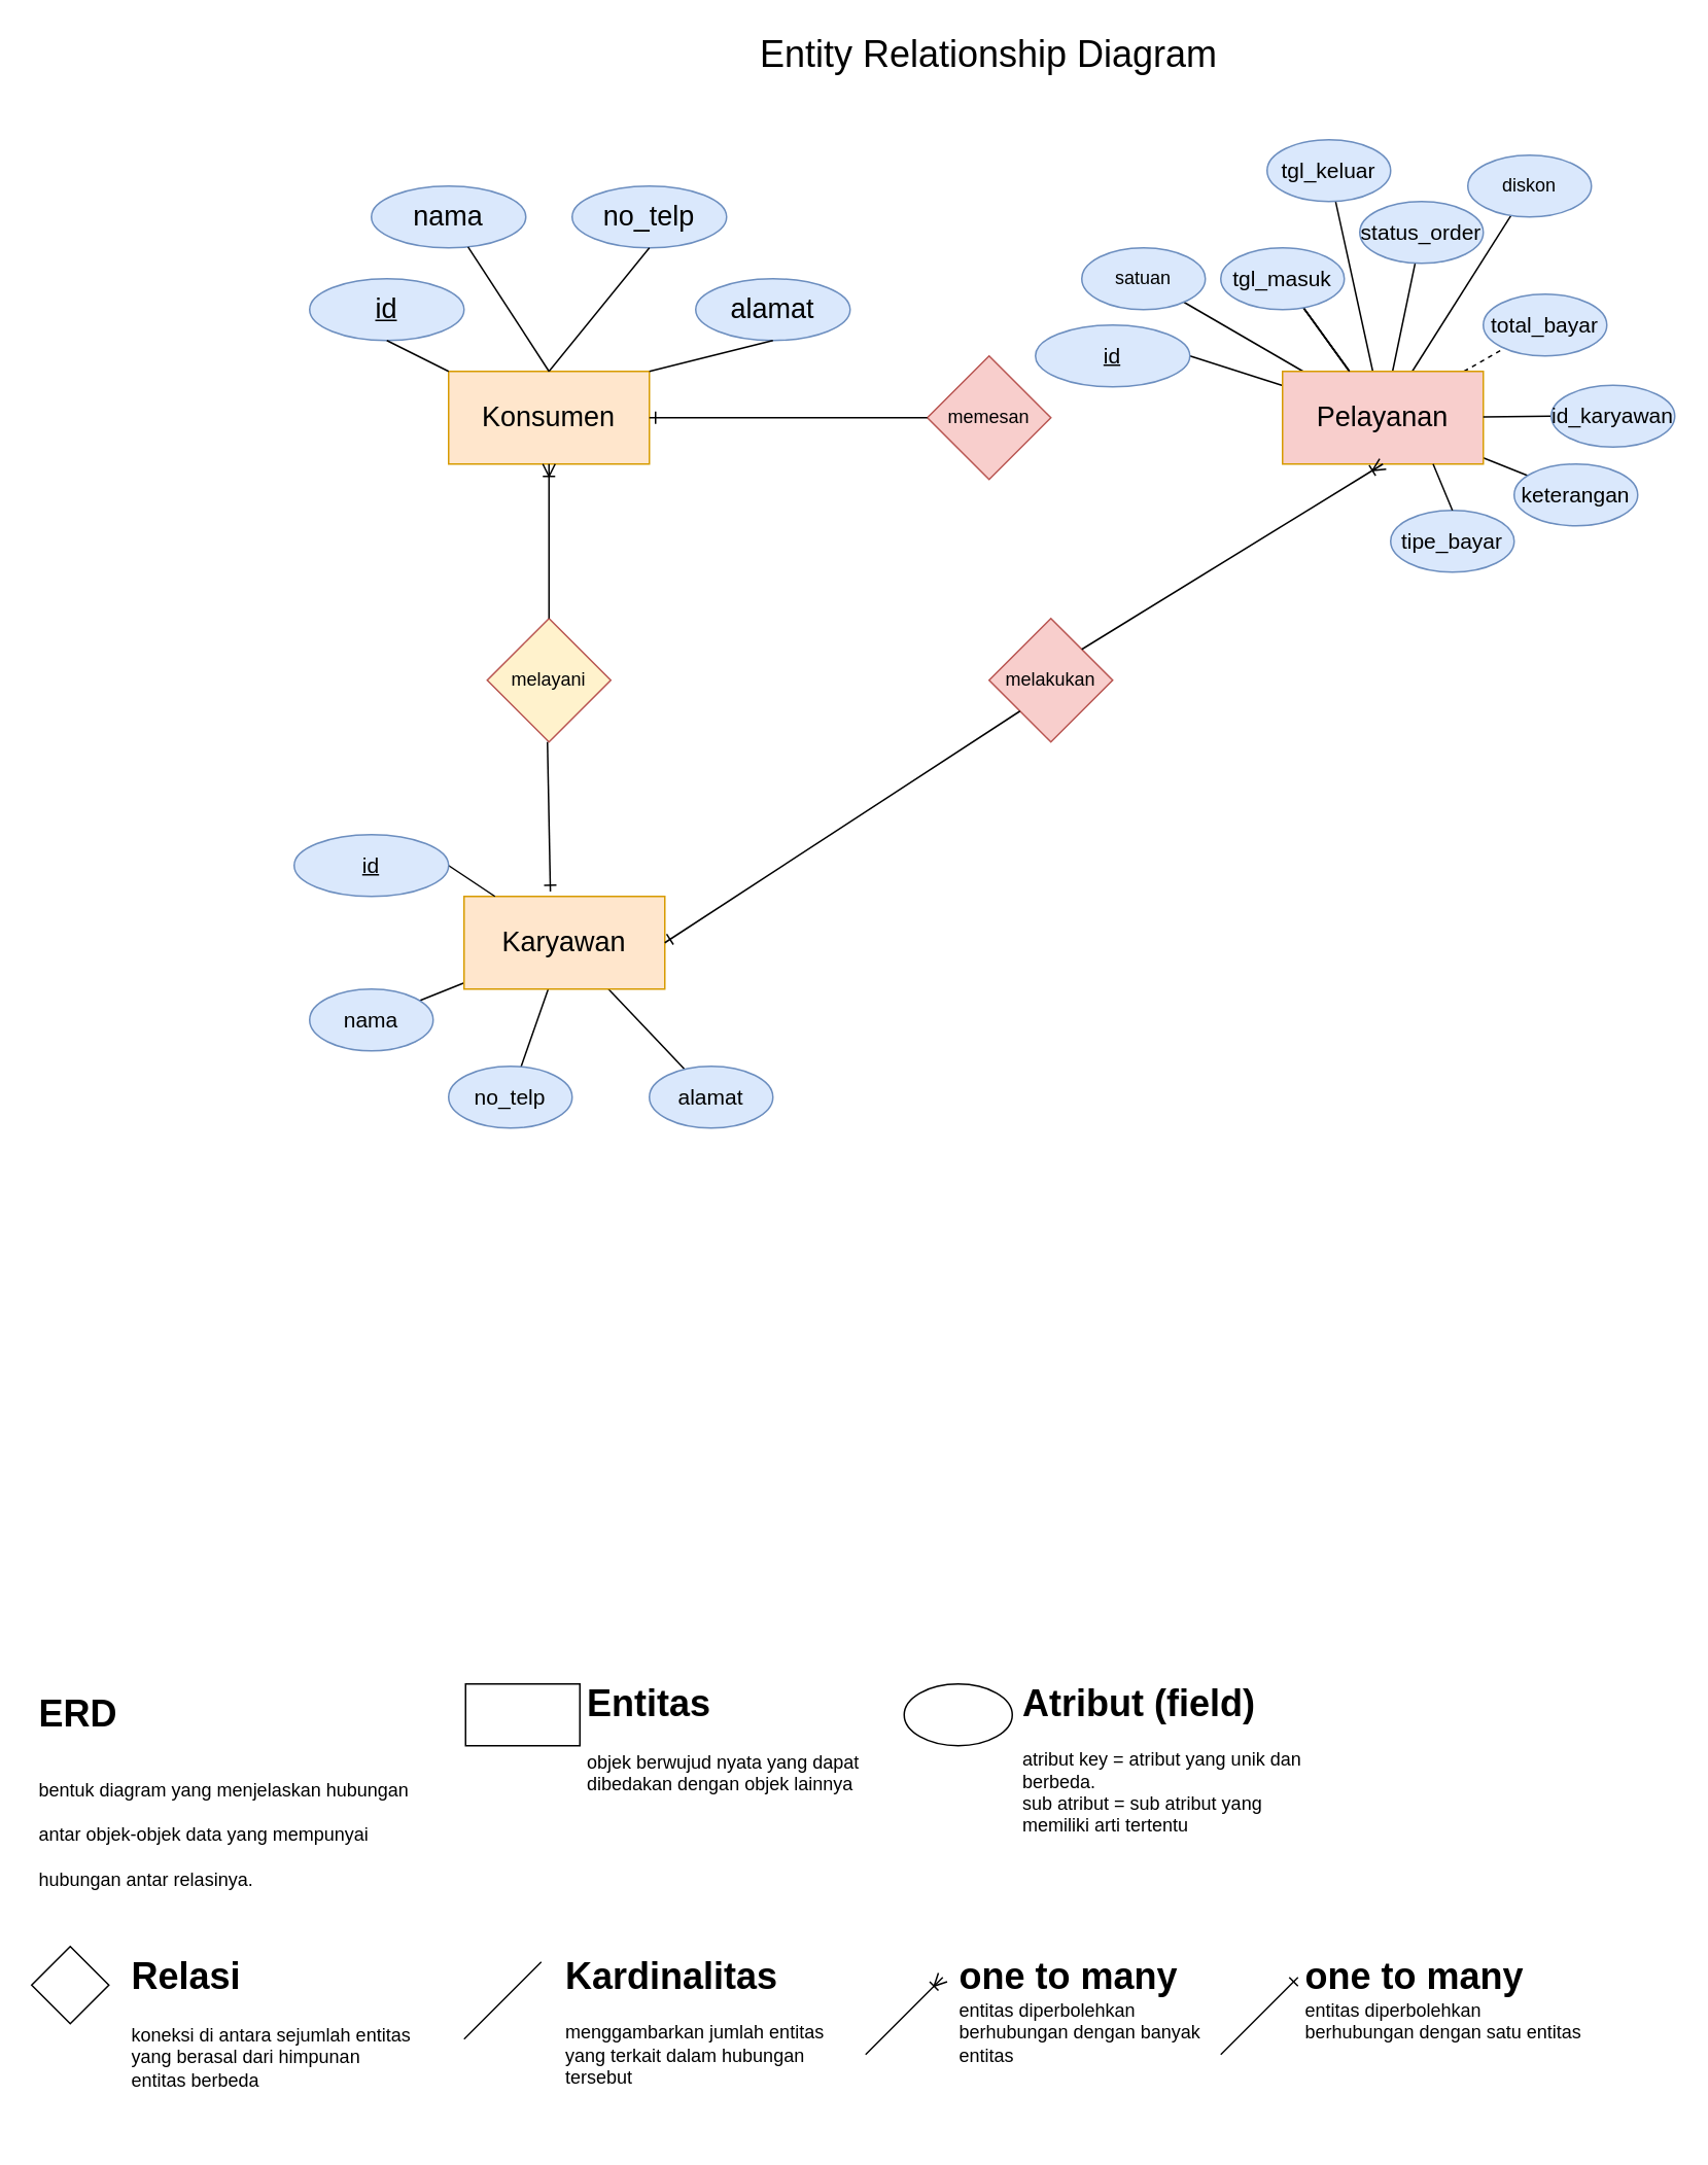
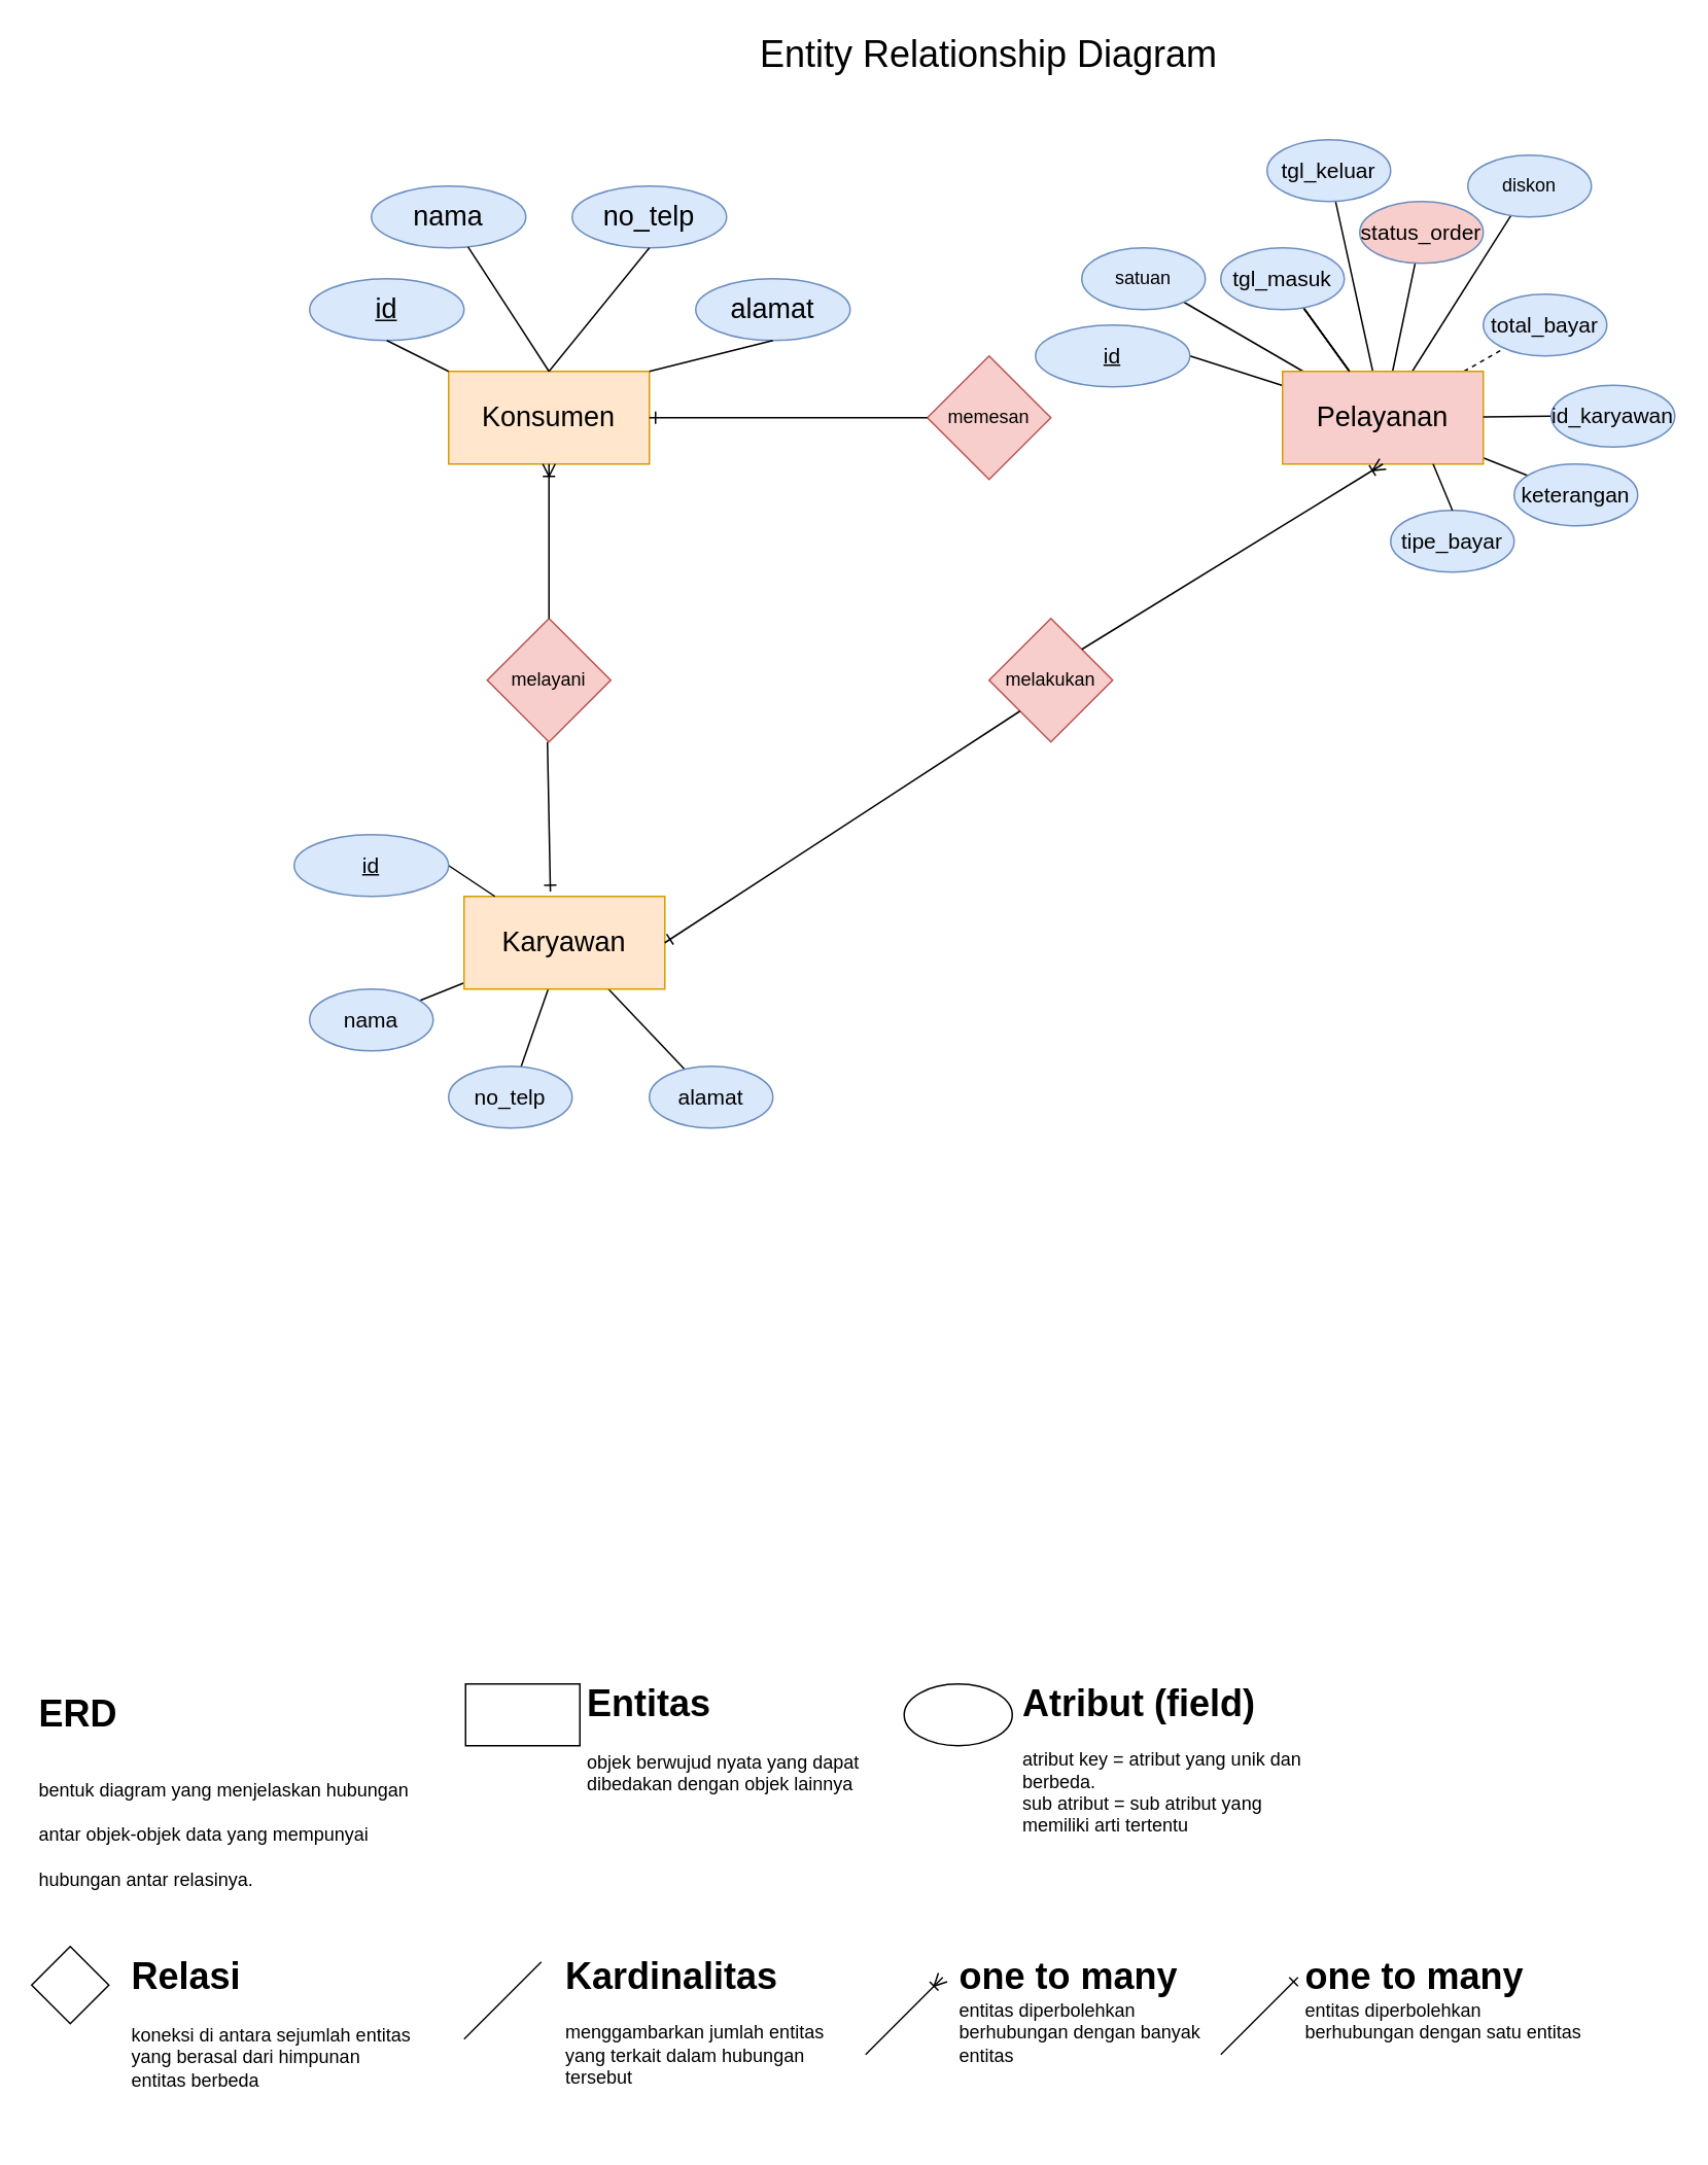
- <mxCell id="37" value="&lt;font style=&quot;font-size: 14px;&quot;&gt;status_order&lt;/font&gt;" style="ellipse;whiteSpace=wrap;html=1;fillColor=#dae8fc;strokeColor=#6c8ebf;" parent="1" vertex="1"><mxGeometry x="880" y="130" width="80" height="40" as="geometry" /></mxCell>
+ <mxCell id="37" value="&lt;font style=&quot;font-size: 14px;&quot;&gt;status_order&lt;/font&gt;" style="ellipse;whiteSpace=wrap;html=1;fillColor=#f8cecc;strokeColor=#6c8ebf;" parent="1" vertex="1"><mxGeometry x="880" y="130" width="80" height="40" as="geometry" /></mxCell>
- <mxCell id="17" value="melayani" style="rhombus;whiteSpace=wrap;html=1;fillColor=#fff2cc;strokeColor=#b85450;" parent="1" vertex="1"><mxGeometry x="315" y="400" width="80" height="80" as="geometry" /></mxCell>
+ <mxCell id="17" value="melayani" style="rhombus;whiteSpace=wrap;html=1;fillColor=#f8cecc;strokeColor=#b85450;" parent="1" vertex="1"><mxGeometry x="315" y="400" width="80" height="80" as="geometry" /></mxCell>
